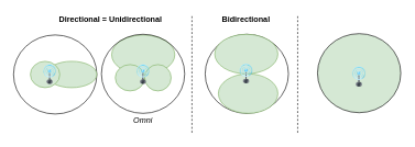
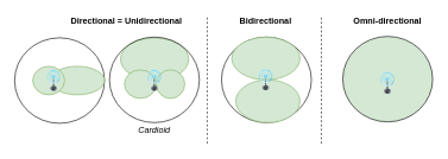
- <mxCell id="10" value="Directional = Unidirectional" style="text;html=1;strokeColor=none;fillColor=none;align=center;verticalAlign=middle;whiteSpace=wrap;rounded=0;fontStyle=1" parent="1" vertex="1"><mxGeometry x="60" y="20" width="214" height="20" as="geometry" /></mxCell>
+ <mxCell id="10" value="Directional = Unidirectional" style="text;html=1;strokeColor=none;fillColor=none;align=center;verticalAlign=middle;whiteSpace=wrap;rounded=0;fontStyle=1" parent="1" vertex="1"><mxGeometry x="70" y="20" width="214" height="20" as="geometry" /></mxCell>
+ <mxCell id="2" value="Omni-directional" style="text;html=1;strokeColor=none;fillColor=none;align=center;verticalAlign=middle;whiteSpace=wrap;rounded=0;fontStyle=1" parent="1" vertex="1"><mxGeometry x="493" y="20" width="100" height="20" as="geometry" /></mxCell>
- <mxCell id="14" value="Omni" style="text;html=1;strokeColor=none;fillColor=none;align=center;verticalAlign=middle;whiteSpace=wrap;rounded=0;fontStyle=2" parent="1" vertex="1"><mxGeometry x="136" y="172.5" width="160" height="20" as="geometry" /></mxCell>
+ <mxCell id="14" value="Cardioid" style="text;html=1;strokeColor=none;fillColor=none;align=center;verticalAlign=middle;whiteSpace=wrap;rounded=0;fontStyle=2" parent="1" vertex="1"><mxGeometry x="136" y="172.5" width="160" height="20" as="geometry" /></mxCell>
